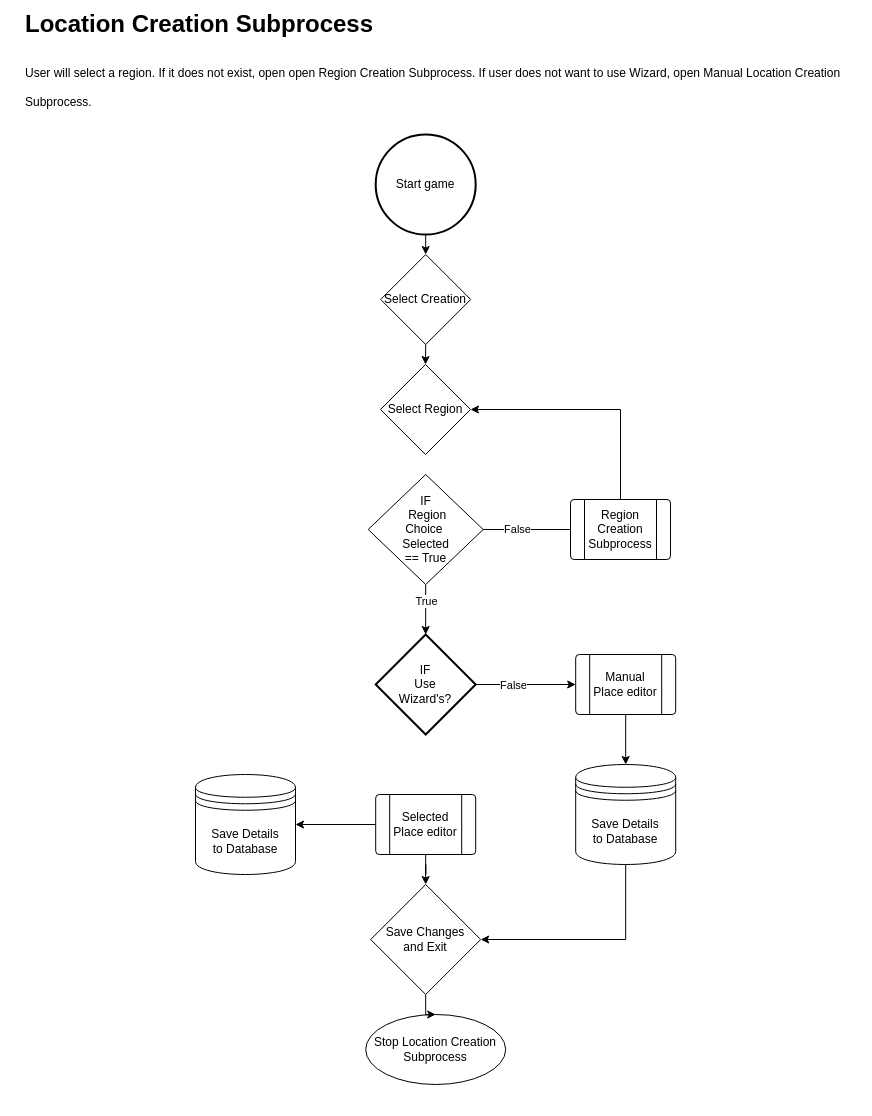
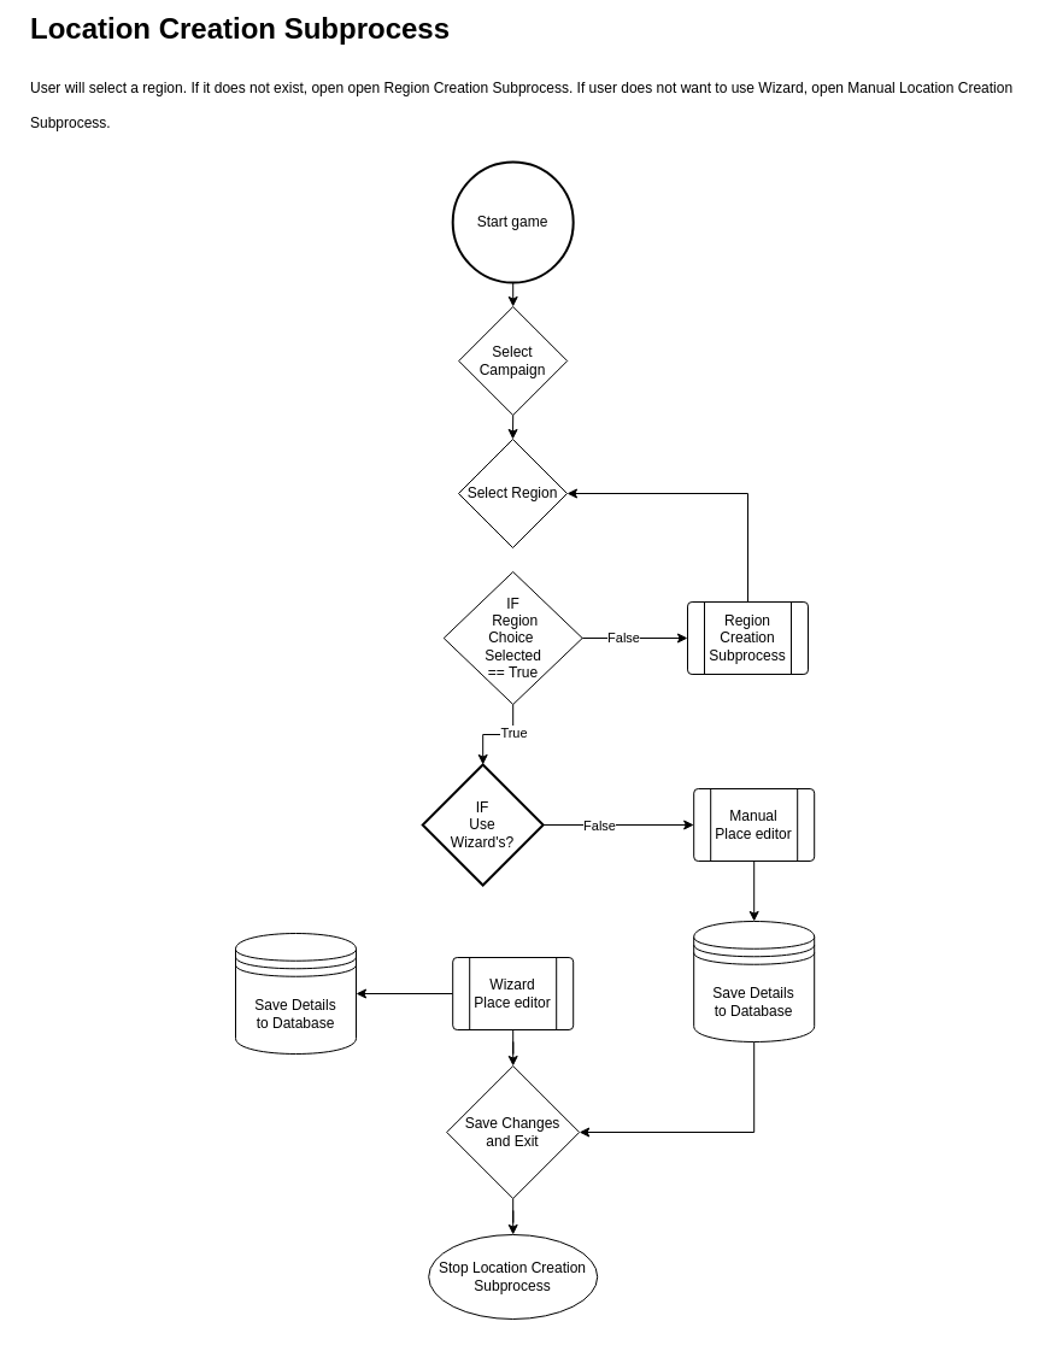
- <mxCell id="15" value="Select Creation" style="rhombus;whiteSpace=wrap;html=1;direction=south;" parent="1" vertex="1"><mxGeometry x="380.19" y="254" width="90" height="90" as="geometry" /></mxCell>
+ <mxCell id="15" value="Select Campaign" style="rhombus;whiteSpace=wrap;html=1;direction=south;" parent="1" vertex="1"><mxGeometry x="380.19" y="254" width="90" height="90" as="geometry" /></mxCell>
- <mxCell id="9" style="edgeStyle=orthogonalEdgeStyle;rounded=0;orthogonalLoop=1;jettySize=auto;html=1;exitX=1;exitY=0.5;exitDx=0;exitDy=0;entryX=0;entryY=0.5;entryDx=0;entryDy=0;endArrow=none;" parent="1" source="11" target="13" edge="1"><mxGeometry relative="1" as="geometry"><mxPoint x="590" y="528.941" as="targetPoint" /></mxGeometry></mxCell>
+ <mxCell id="9" style="edgeStyle=orthogonalEdgeStyle;rounded=0;orthogonalLoop=1;jettySize=auto;html=1;exitX=1;exitY=0.5;exitDx=0;exitDy=0;entryX=0;entryY=0.5;entryDx=0;entryDy=0;" parent="1" source="11" target="13" edge="1"><mxGeometry relative="1" as="geometry"><mxPoint x="590" y="528.941" as="targetPoint" /></mxGeometry></mxCell>
- <mxCell id="21" value="IF&lt;br&gt;Use&lt;br&gt;Wizard's?" style="strokeWidth=2;html=1;shape=mxgraph.flowchart.decision;whiteSpace=wrap;" parent="1" vertex="1"><mxGeometry x="375.19" y="634" width="100" height="100" as="geometry" /></mxCell>
+ <mxCell id="21" value="IF&lt;br&gt;Use&lt;br&gt;Wizard's?" style="strokeWidth=2;html=1;shape=mxgraph.flowchart.decision;whiteSpace=wrap;" parent="1" vertex="1"><mxGeometry x="350.19" y="634" width="100" height="100" as="geometry" /></mxCell>
- <mxCell id="18" value="Selected&lt;br&gt;Place editor" style="verticalLabelPosition=middle;verticalAlign=middle;html=1;shape=process;whiteSpace=wrap;rounded=1;size=0.14;arcSize=6;labelPosition=center;align=center;" parent="1" vertex="1"><mxGeometry x="375.19" y="794" width="100" height="60" as="geometry" /></mxCell>
+ <mxCell id="18" value="Wizard&lt;br&gt;Place editor" style="verticalLabelPosition=middle;verticalAlign=middle;html=1;shape=process;whiteSpace=wrap;rounded=1;size=0.14;arcSize=6;labelPosition=center;align=center;" parent="1" vertex="1"><mxGeometry x="375.19" y="794" width="100" height="60" as="geometry" /></mxCell>
- <mxCell id="7" value="Stop Location Creation Subprocess" style="ellipse;whiteSpace=wrap;html=1;rounded=0;" parent="1" vertex="1"><mxGeometry x="365.19" y="1014" width="140" height="70" as="geometry" /></mxCell>
+ <mxCell id="7" value="Stop Location Creation Subprocess" style="ellipse;whiteSpace=wrap;html=1;rounded=0;" parent="1" vertex="1"><mxGeometry x="355.19" y="1024" width="140" height="70" as="geometry" /></mxCell>
